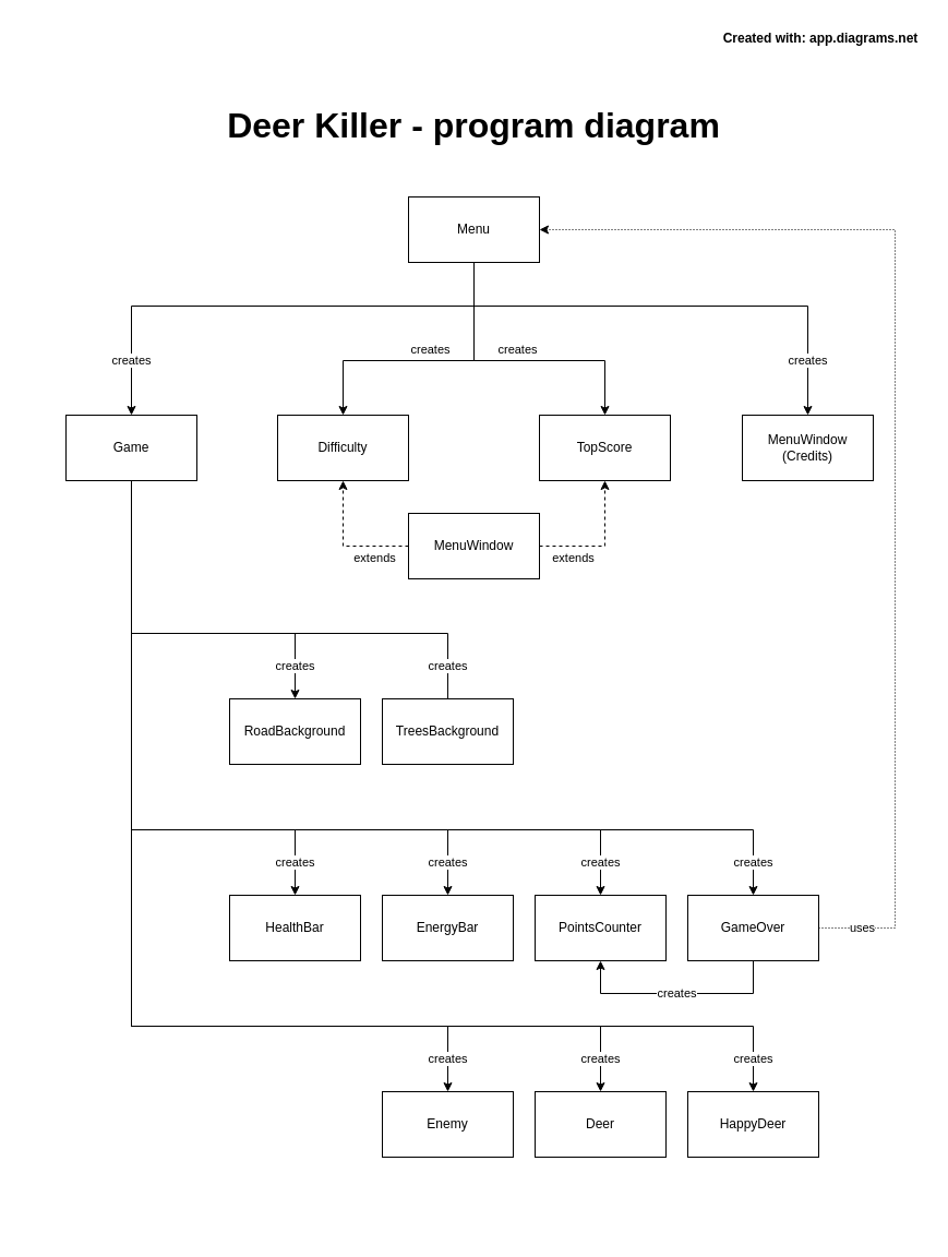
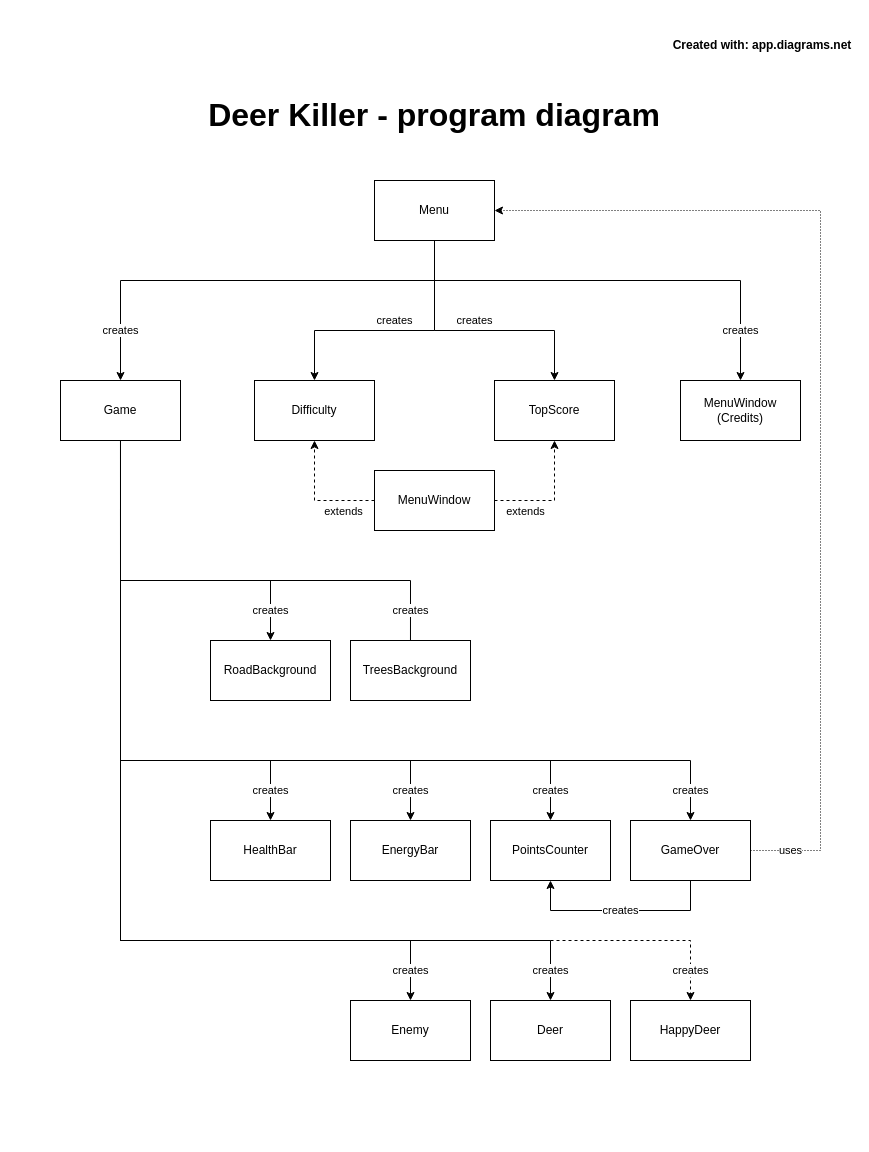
- <mxCell id="22" value="Created with: app.diagrams.net" style="text;html=1;strokeColor=none;fillColor=none;align=center;verticalAlign=middle;whiteSpace=wrap;rounded=0;fontStyle=1" parent="1" vertex="1"><mxGeometry x="657" width="190" height="30" as="geometry" y="20" /></mxCell>
+ <mxCell id="22" value="Created with: app.diagrams.net" style="text;html=1;strokeColor=none;fillColor=none;align=center;verticalAlign=middle;whiteSpace=wrap;rounded=0;fontStyle=1" parent="1" vertex="1"><mxGeometry x="667" y="30" width="190" height="30" as="geometry" /></mxCell>
- <mxCell id="17" value="creates" style="edgeStyle=orthogonalEdgeStyle;rounded=0;orthogonalLoop=1;jettySize=auto;html=1;exitX=0.5;exitY=1;exitDx=0;exitDy=0;entryX=0.5;entryY=0;entryDx=0;entryDy=0;" parent="1" source="18" target="39" edge="1"><mxGeometry x="0.947" relative="1" as="geometry"><Array as="points"><mxPoint x="120" y="940" /><mxPoint x="690" y="940" /></Array><mxPoint as="offset" /></mxGeometry></mxCell>
+ <mxCell id="17" value="creates" style="edgeStyle=orthogonalEdgeStyle;rounded=0;orthogonalLoop=1;jettySize=auto;html=1;exitX=0.5;exitY=1;exitDx=0;exitDy=0;entryX=0.5;entryY=0;entryDx=0;entryDy=0;dashed=1;" parent="1" source="18" target="39" edge="1"><mxGeometry x="0.947" relative="1" as="geometry"><Array as="points"><mxPoint x="120" y="940" /><mxPoint x="690" y="940" /></Array><mxPoint as="offset" /></mxGeometry></mxCell>
